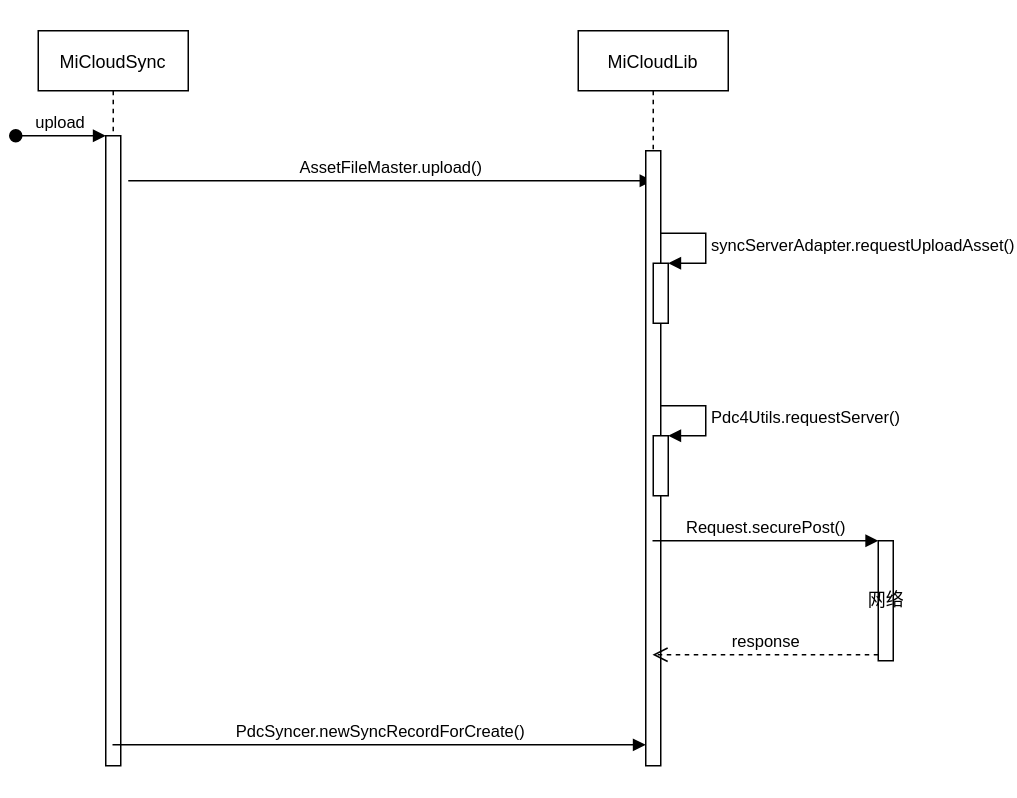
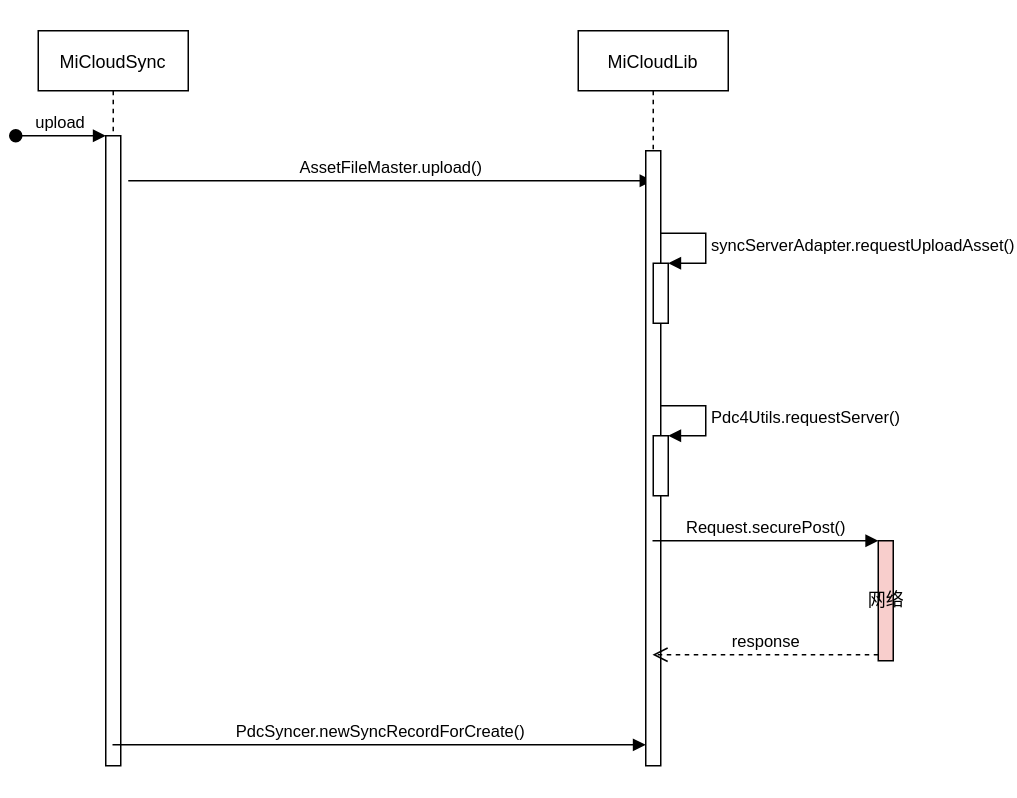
- <mxCell id="12" value="网络" style="html=1;points=[];perimeter=orthogonalPerimeter;" vertex="1" parent="1"><mxGeometry x="580" y="360" width="10" height="80" as="geometry" /></mxCell>
+ <mxCell id="12" value="网络" style="html=1;points=[];perimeter=orthogonalPerimeter;fillColor=#f8cecc;" vertex="1" parent="1"><mxGeometry x="580" y="360" width="10" height="80" as="geometry" /></mxCell>
